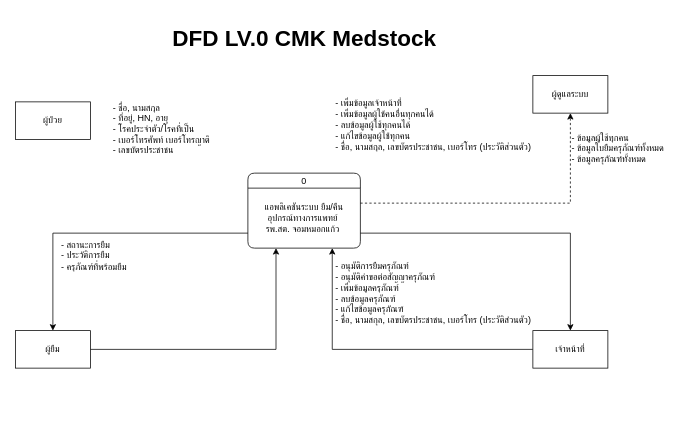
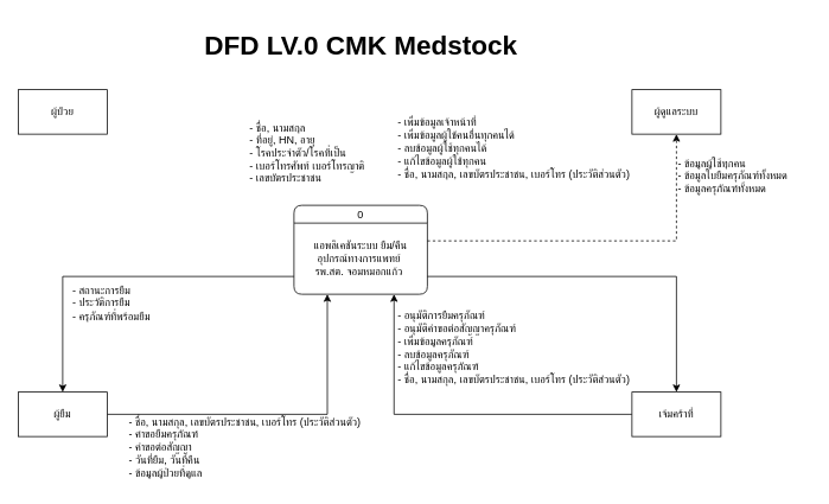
- <mxCell id="4" value="ผู้ป่วย" style="html=1;dashed=0;whiteSpace=wrap;" parent="1" vertex="1"><mxGeometry x="20" y="135" width="100" height="50" as="geometry" /></mxCell>
+ <mxCell id="4" value="ผู้ป่วย" style="html=1;dashed=0;whiteSpace=wrap;" parent="1" vertex="1"><mxGeometry x="20" y="100" width="100" height="50" as="geometry" /></mxCell>
- <mxCell id="13" value="&lt;div style=&quot;text-align: left;&quot;&gt;&lt;span style=&quot;background-color: initial;&quot;&gt;- ชื่อ, นามสกุล&lt;/span&gt;&lt;/div&gt;&lt;div style=&quot;text-align: left;&quot;&gt;- ที่อยู่, HN, อายุ&lt;/div&gt;&lt;div style=&quot;text-align: left;&quot;&gt;&lt;span style=&quot;background-color: initial;&quot;&gt;- โรคประจำตัว/โรคที่เป็น&amp;nbsp;&lt;/span&gt;&lt;br&gt;&lt;/div&gt;&lt;div style=&quot;text-align: left;&quot;&gt;- เบอร์โทรศัพท์ เบอร์โทรญาติ&lt;span style=&quot;background-color: initial;&quot;&gt;&lt;br&gt;&lt;/span&gt;&lt;/div&gt;&lt;div style=&quot;text-align: left;&quot;&gt;- เลขบัตรประชาชน&amp;nbsp;&lt;br&gt;&lt;/div&gt;" style="text;html=1;align=center;verticalAlign=middle;whiteSpace=wrap;rounded=0;" parent="1" vertex="1"><mxGeometry x="130" y="126" width="170" height="90" as="geometry" /></mxCell>
+ <mxCell id="13" value="&lt;div style=&quot;text-align: left;&quot;&gt;&lt;span style=&quot;background-color: initial;&quot;&gt;- ชื่อ, นามสกุล&lt;/span&gt;&lt;/div&gt;&lt;div style=&quot;text-align: left;&quot;&gt;- ที่อยู่, HN, อายุ&lt;/div&gt;&lt;div style=&quot;text-align: left;&quot;&gt;&lt;span style=&quot;background-color: initial;&quot;&gt;- โรคประจำตัว/โรคที่เป็น&amp;nbsp;&lt;/span&gt;&lt;br&gt;&lt;/div&gt;&lt;div style=&quot;text-align: left;&quot;&gt;- เบอร์โทรศัพท์ เบอร์โทรญาติ&lt;span style=&quot;background-color: initial;&quot;&gt;&lt;br&gt;&lt;/span&gt;&lt;/div&gt;&lt;div style=&quot;text-align: left;&quot;&gt;- เลขบัตรประชาชน&amp;nbsp;&lt;br&gt;&lt;/div&gt;" style="text;html=1;align=center;verticalAlign=middle;whiteSpace=wrap;rounded=0;" parent="1" vertex="1"><mxGeometry x="260" y="126" width="170" height="90" as="geometry" /></mxCell>
- <mxCell id="9" value="เจ้าหน้าที่" style="html=1;dashed=0;whiteSpace=wrap;" parent="1" vertex="1"><mxGeometry x="710" y="440" width="100" height="50" as="geometry" /></mxCell>
+ <mxCell id="9" value="เจ้มคร้าที่" style="html=1;dashed=0;whiteSpace=wrap;" parent="1" vertex="1"><mxGeometry x="710" y="440" width="100" height="50" as="geometry" /></mxCell>
+ <mxCell id="16" value="&lt;div style=&quot;text-align: left;&quot;&gt;&lt;span style=&quot;background-color: initial;&quot;&gt;- ชื่อ, นามสกุล, เลขบัตรประชาชน, เบอร์โทร (ประวัติส่วนตัว)&lt;/span&gt;&lt;/div&gt;&lt;div style=&quot;text-align: left;&quot;&gt;- คำขอยืมครุภัณฑ์&lt;br&gt;&lt;/div&gt;&lt;div style=&quot;text-align: left;&quot;&gt;- คำขอต่อสัญญา&lt;br&gt;&lt;/div&gt;&lt;div style=&quot;text-align: left;&quot;&gt;- วันที่ยืม, วันที่คืน&lt;br&gt;&lt;/div&gt;&lt;div style=&quot;text-align: left;&quot;&gt;- ข้อมูลผู้ป่วยที่ดูแล&lt;br&gt;&lt;/div&gt;" style="text;html=1;align=center;verticalAlign=middle;whiteSpace=wrap;rounded=0;" parent="1" vertex="1"><mxGeometry x="120" y="460" width="310" height="84" as="geometry" /></mxCell>
